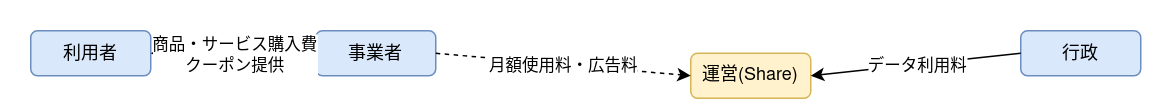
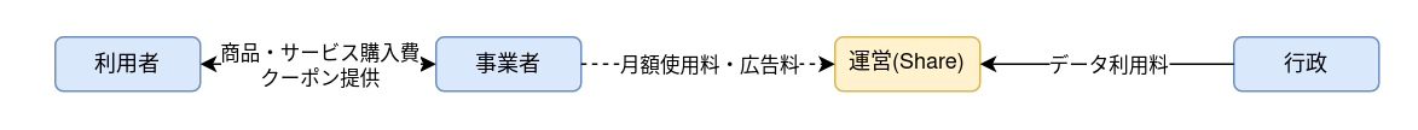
- <mxCell id="9" value="利用者" style="rounded=1;whiteSpace=wrap;html=1;fillColor=#dae8fc;strokeColor=#6c8ebf;" parent="1" vertex="1"><mxGeometry x="20" y="20" width="80" height="30" as="geometry" /></mxCell>
+ <mxCell id="9" value="利用者" style="rounded=1;whiteSpace=wrap;html=1;fillColor=#dae8fc;strokeColor=#6c8ebf;" parent="1" vertex="1"><mxGeometry x="30" y="20" width="80" height="30" as="geometry" /></mxCell>
- <mxCell id="3" value="事業者" style="rounded=1;whiteSpace=wrap;html=1;fillColor=#dae8fc;strokeColor=#6c8ebf;" parent="1" vertex="1"><mxGeometry x="210" y="20" width="80" height="30" as="geometry" /></mxCell>
+ <mxCell id="3" value="事業者" style="rounded=1;whiteSpace=wrap;html=1;fillColor=#dae8fc;strokeColor=#6c8ebf;" parent="1" vertex="1"><mxGeometry x="240" y="20" width="80" height="30" as="geometry" /></mxCell>
- <mxCell id="2" value="運営(Share)" style="rounded=1;whiteSpace=wrap;html=1;fillColor=#fff2cc;strokeColor=#d6b656;fontFamily=Nimbus Sans;" parent="1" vertex="1"><mxGeometry x="460" y="35" width="80" height="30" as="geometry" /></mxCell>
+ <mxCell id="2" value="運営(Share)" style="rounded=1;whiteSpace=wrap;html=1;fillColor=#fff2cc;strokeColor=#d6b656;fontFamily=Nimbus Sans;" parent="1" vertex="1"><mxGeometry x="460" y="20" width="80" height="30" as="geometry" /></mxCell>
